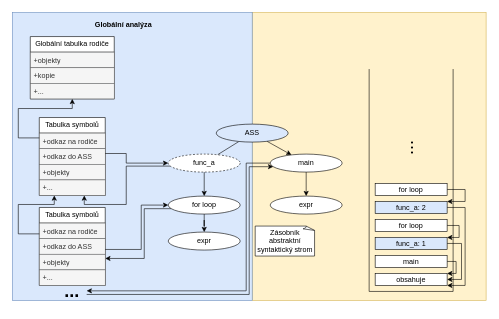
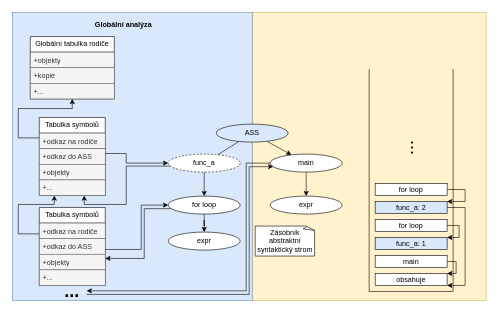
- <mxCell id="24" style="edgeStyle=orthogonalEdgeStyle;rounded=0;orthogonalLoop=1;jettySize=auto;html=1;entryX=1;entryY=0.5;entryDx=0;entryDy=0;" parent="1" source="25" target="21" edge="1"><mxGeometry relative="1" as="geometry"><Array as="points"><mxPoint x="769" y="405" /><mxPoint x="769" y="465" /></Array></mxGeometry></mxCell>
